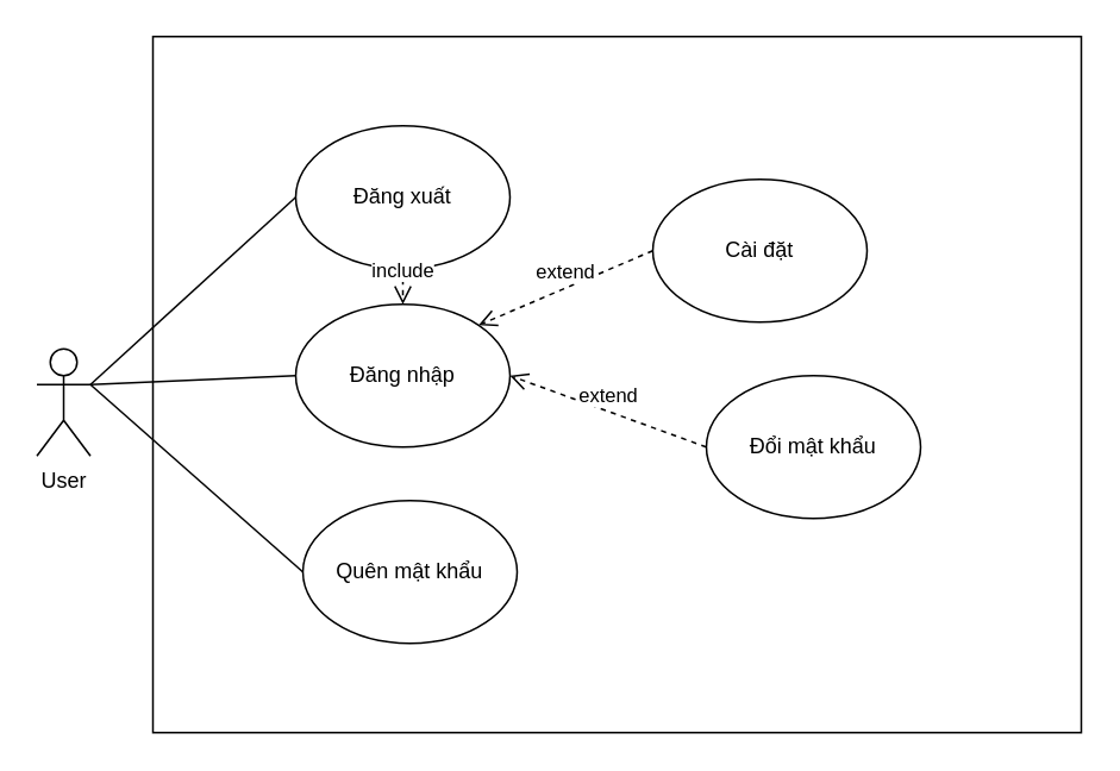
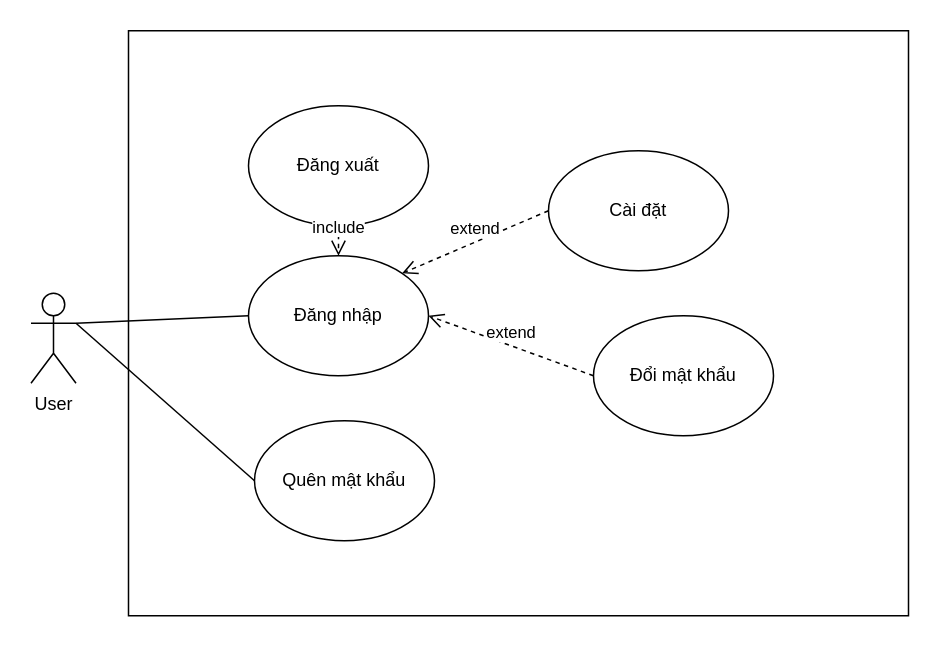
- <mxCell id="14" value="" style="endArrow=none;html=1;rounded=0;exitX=1;exitY=0.333;exitDx=0;exitDy=0;exitPerimeter=0;entryX=0;entryY=0.5;entryDx=0;entryDy=0;" edge="1" parent="1" source="2" target="4"><mxGeometry width="50" height="50" relative="1" as="geometry"><mxPoint x="165" y="210" as="sourcePoint" /><mxPoint x="275" y="220" as="targetPoint" /></mxGeometry></mxCell>
